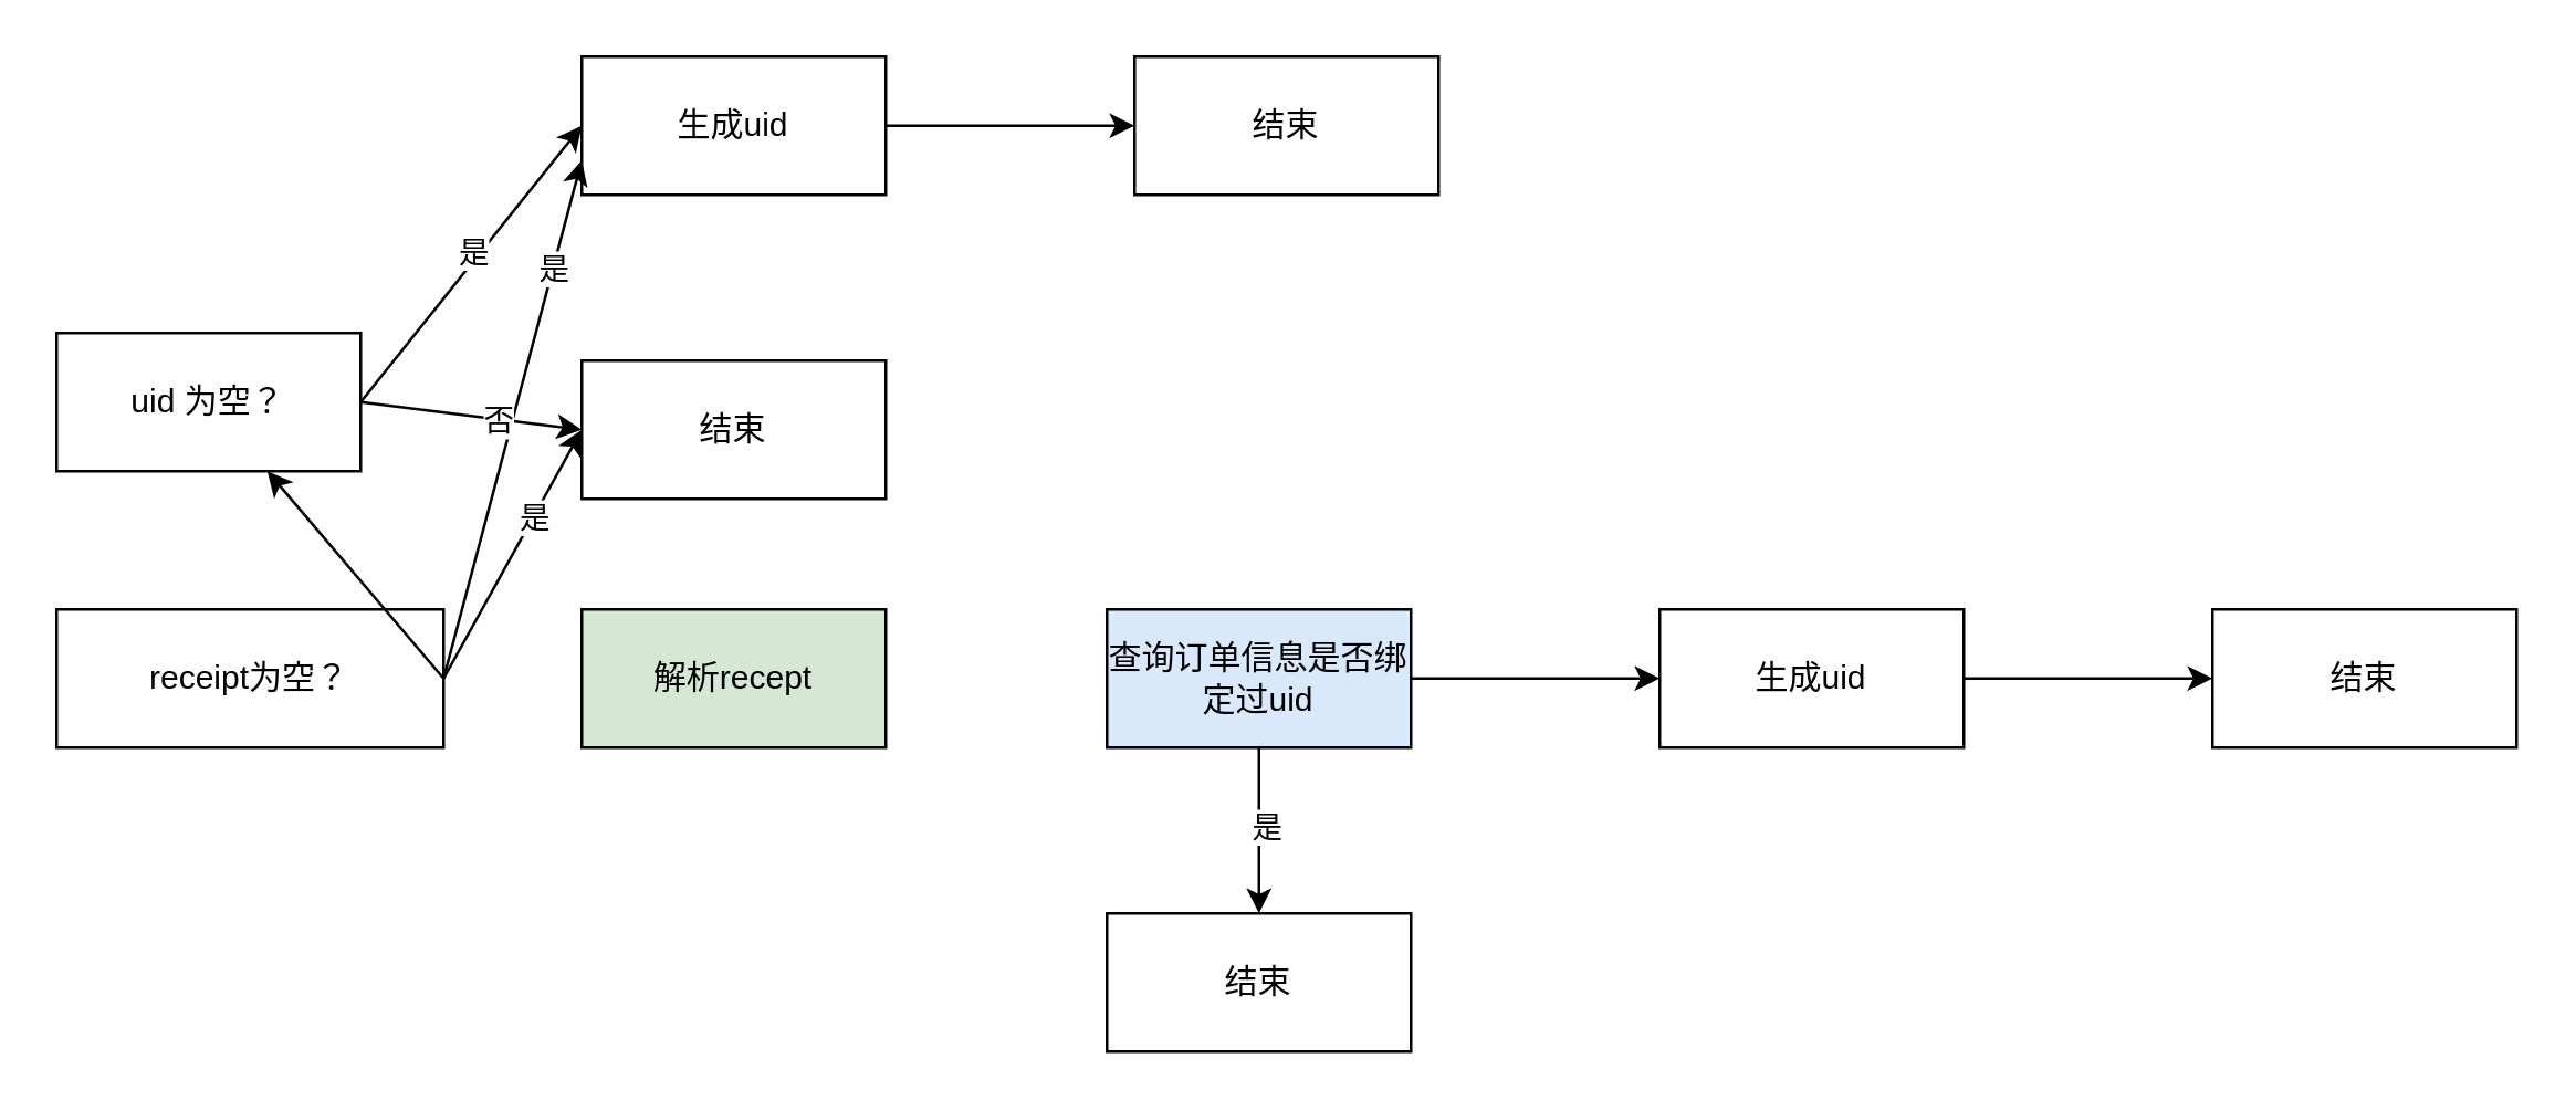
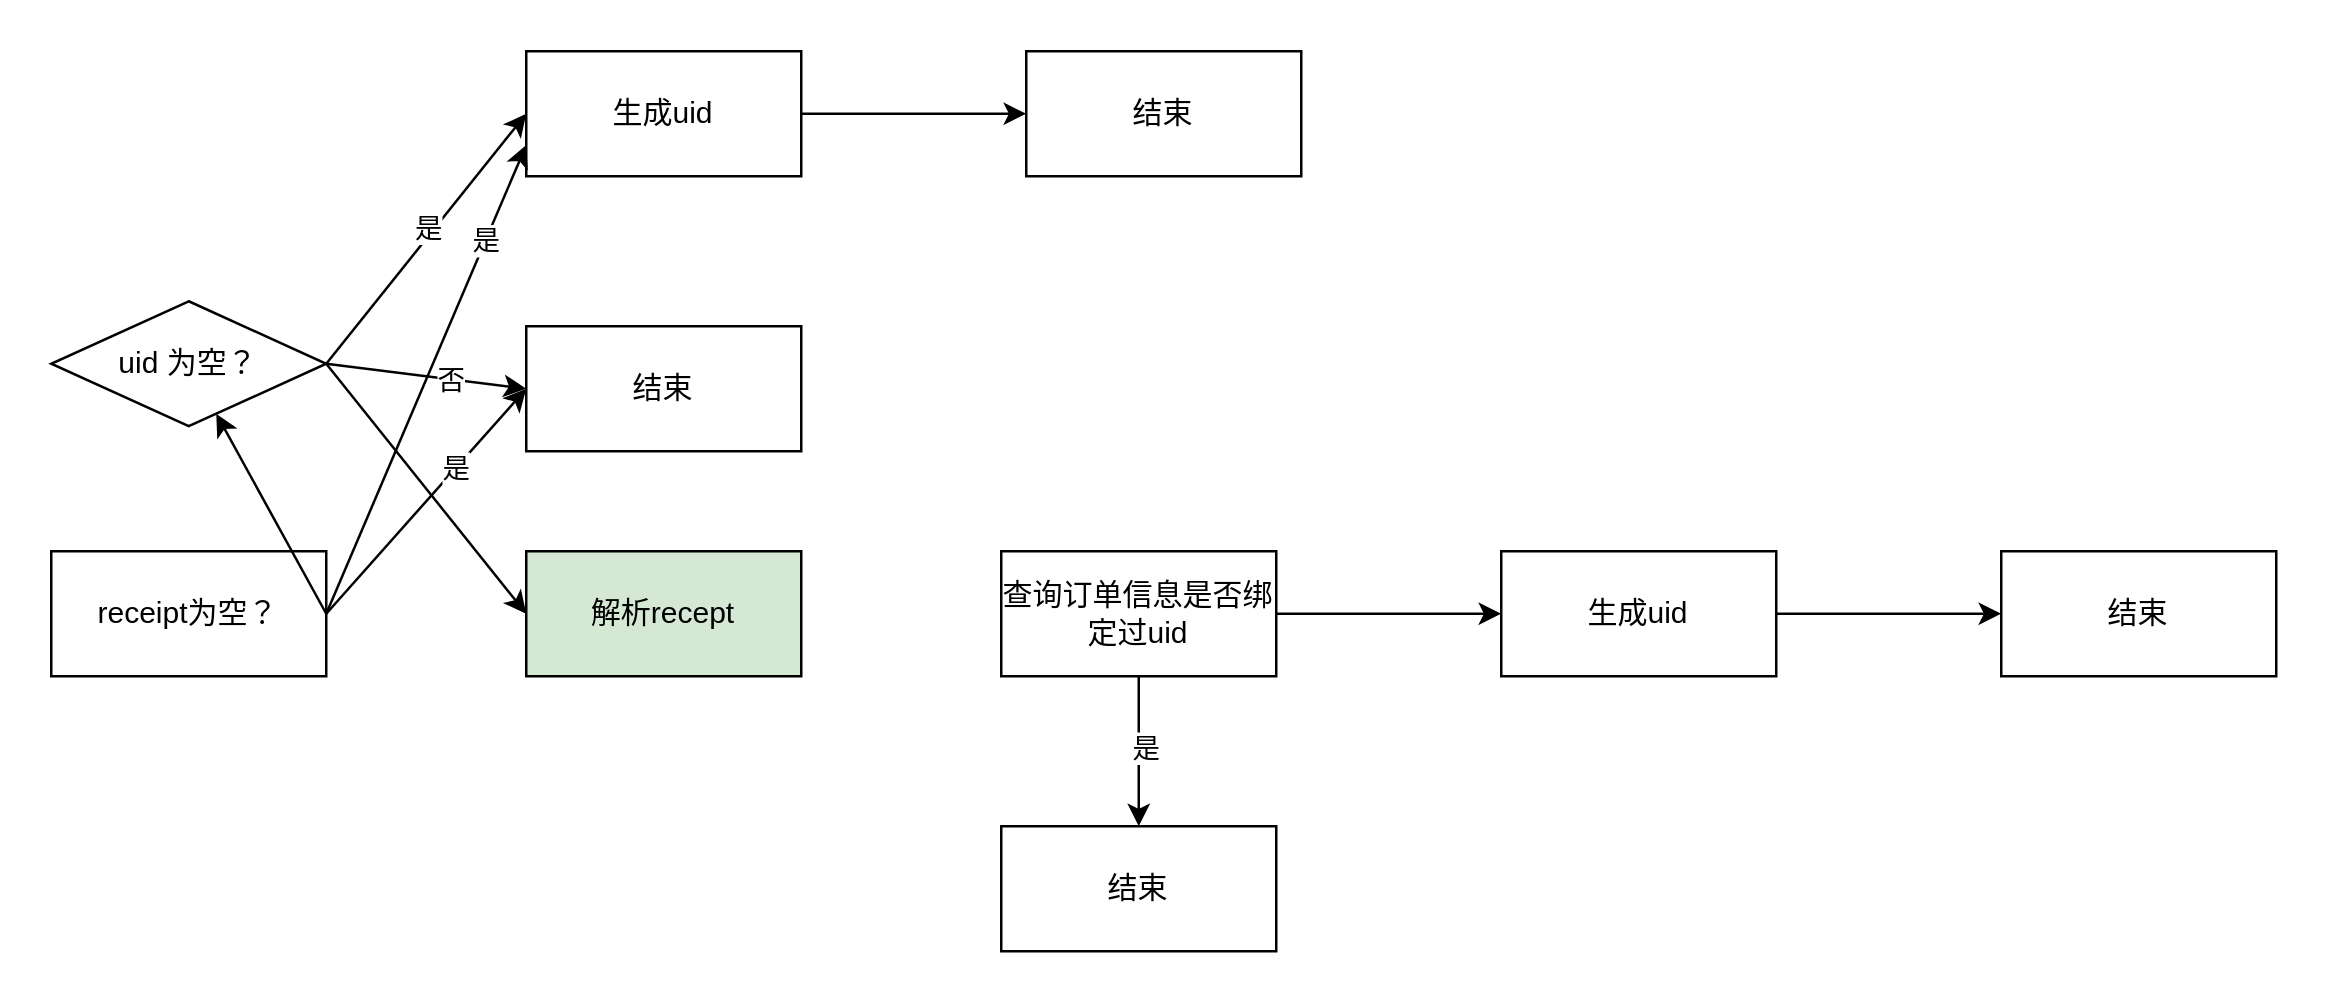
- <mxCell id="2" value="uid 为空？" style="rounded=0;whiteSpace=wrap;html=1;" vertex="1" parent="1"><mxGeometry x="20" y="120" width="110" height="50" as="geometry" /></mxCell>
+ <mxCell id="2" value="uid 为空？" style="rhombus;whiteSpace=wrap;html=1;" vertex="1" parent="1"><mxGeometry x="20" y="120" width="110" height="50" as="geometry" /></mxCell>
+ <mxCell id="17" value="" style="endArrow=classic;html=1;rounded=0;exitX=1;exitY=0.5;exitDx=0;exitDy=0;entryX=0;entryY=0.5;entryDx=0;entryDy=0;" edge="1" parent="1" source="2" target="16"><mxGeometry width="50" height="50" relative="1" as="geometry"><mxPoint x="310" y="430" as="sourcePoint" /><mxPoint x="360" y="380" as="targetPoint" /></mxGeometry></mxCell>
- <mxCell id="3" value="receipt为空？" style="rounded=0;whiteSpace=wrap;html=1;" vertex="1" parent="1"><mxGeometry x="20" y="220" width="140" height="50" as="geometry" /></mxCell>
+ <mxCell id="3" value="receipt为空？" style="rounded=0;whiteSpace=wrap;html=1;" vertex="1" parent="1"><mxGeometry x="20" y="220" width="110" height="50" as="geometry" /></mxCell>
- <mxCell id="19" value="查询订单信息是否绑定过uid" style="rounded=0;whiteSpace=wrap;html=1;fillColor=#dae8fc;" vertex="1" parent="1"><mxGeometry x="400" y="220" width="110" height="50" as="geometry" /></mxCell>
+ <mxCell id="19" value="查询订单信息是否绑定过uid" style="rounded=0;whiteSpace=wrap;html=1;" vertex="1" parent="1"><mxGeometry x="400" y="220" width="110" height="50" as="geometry" /></mxCell>
